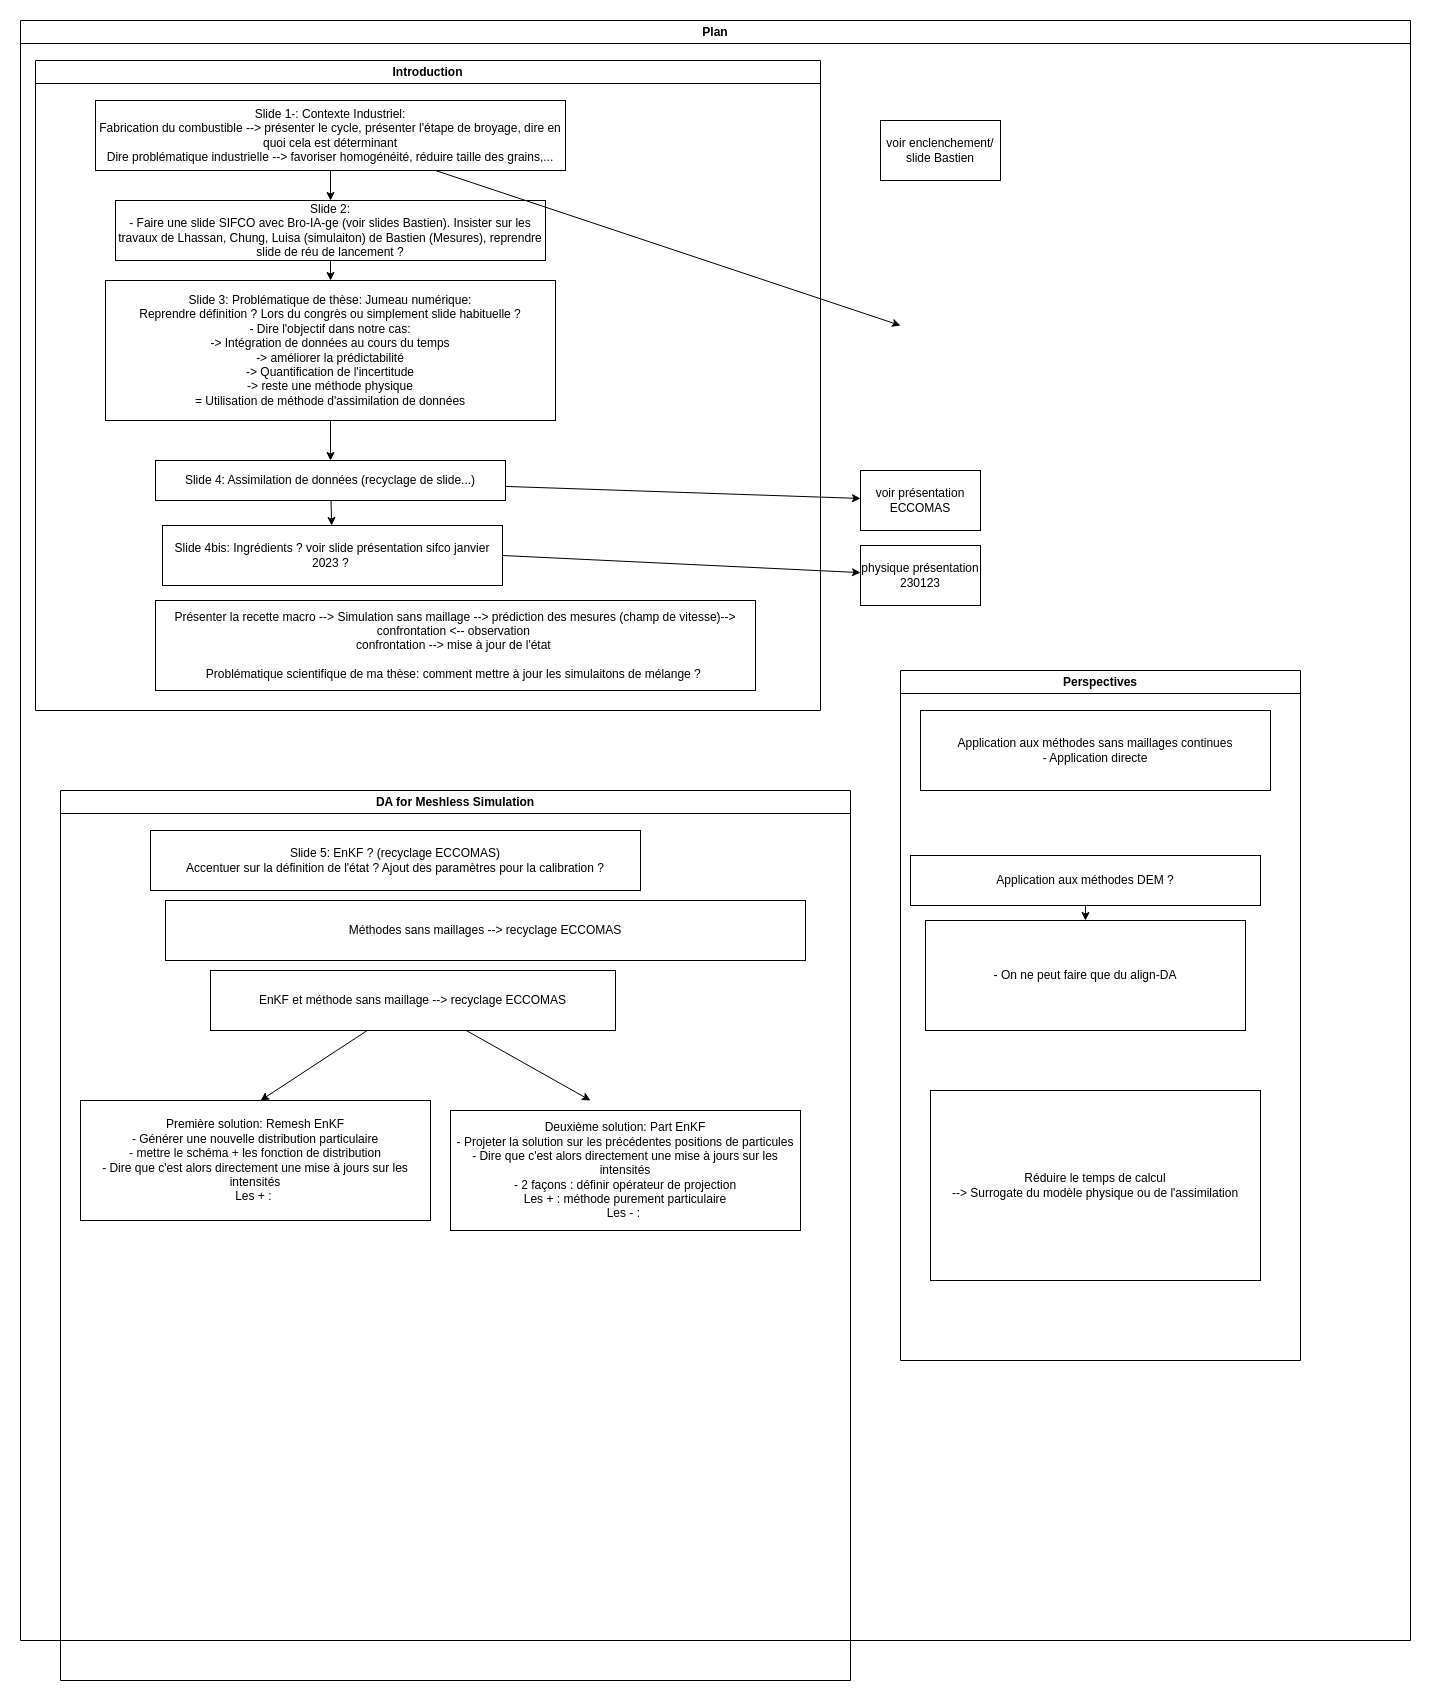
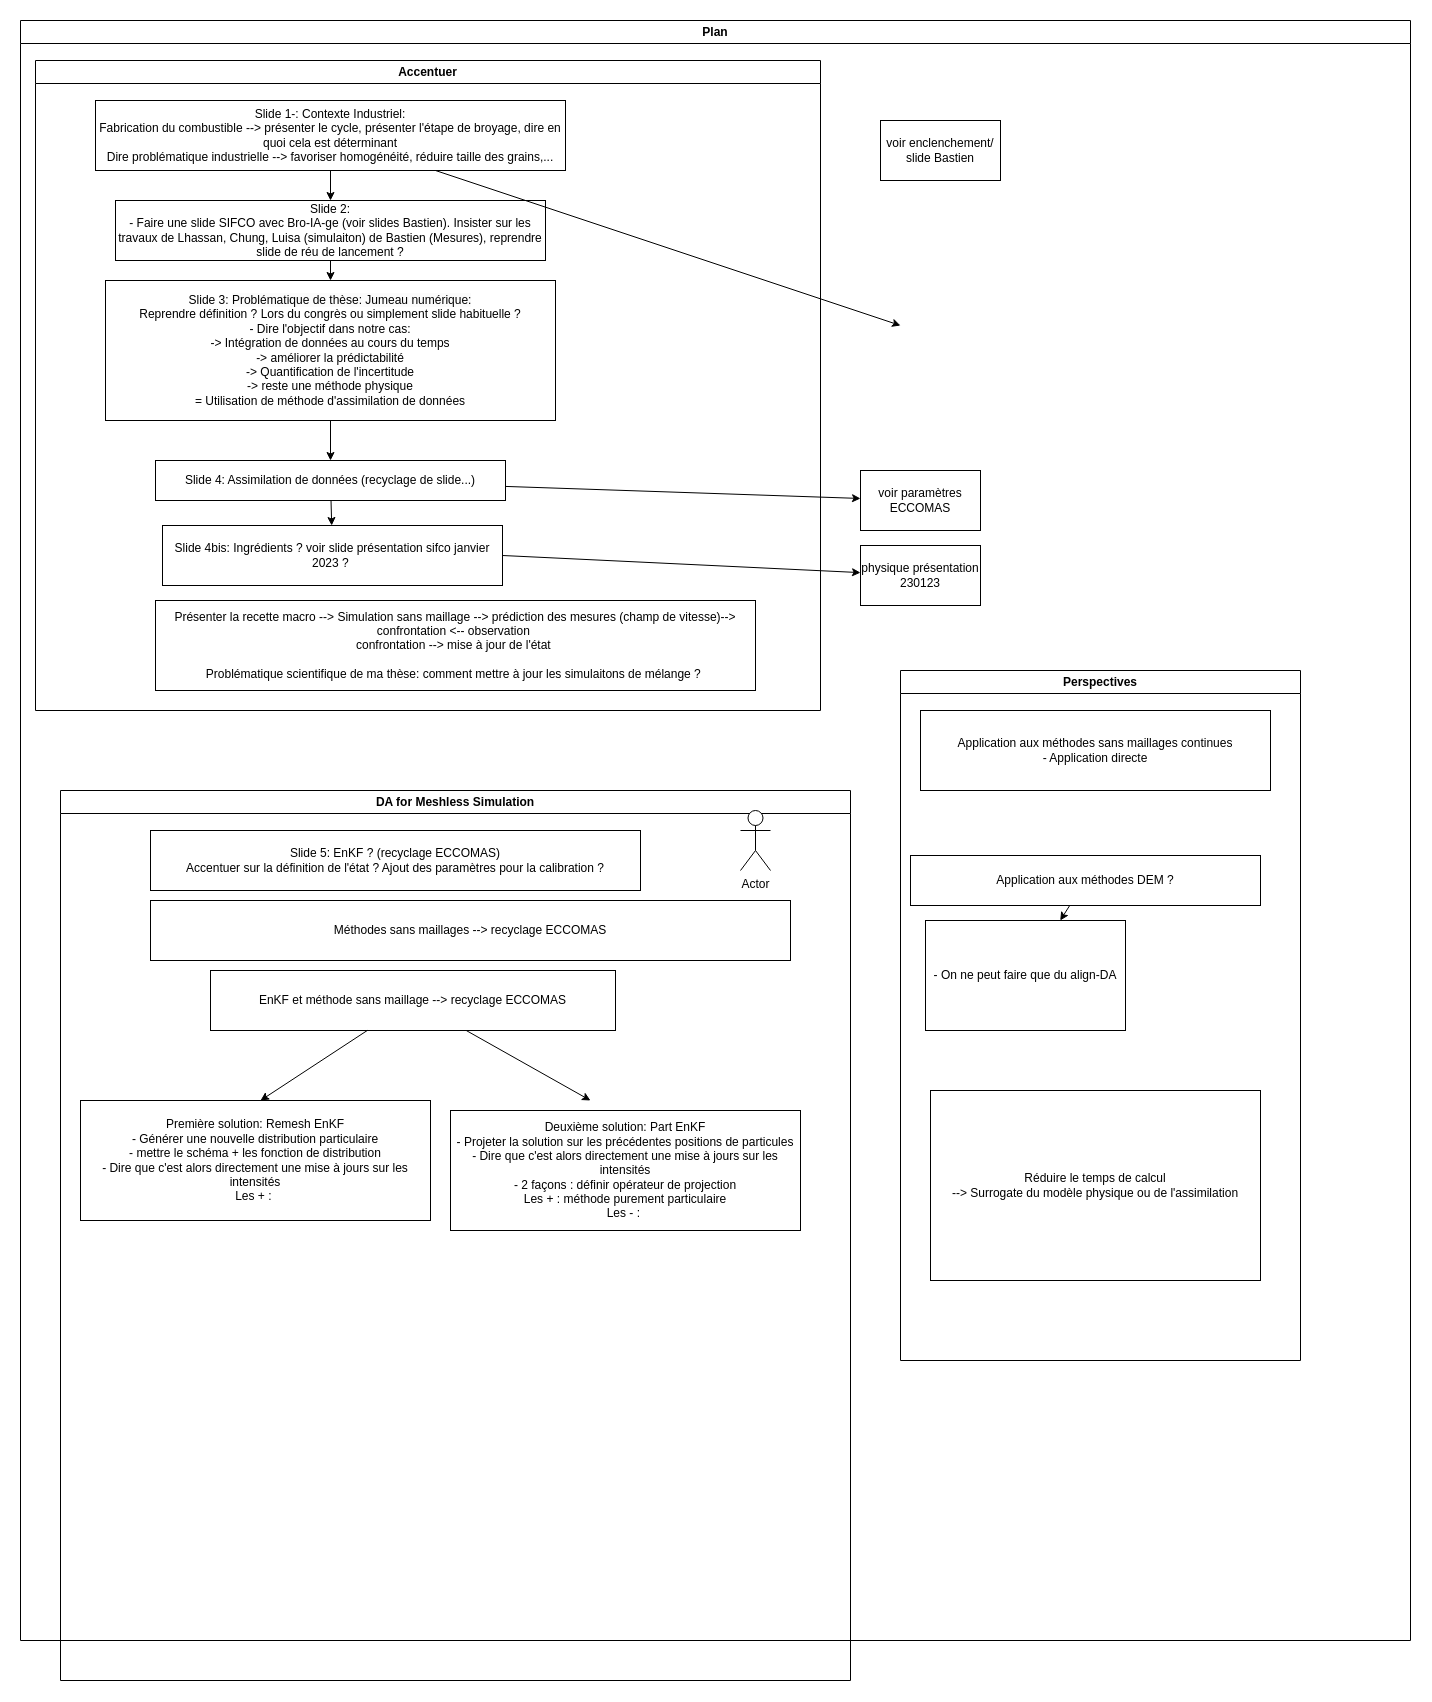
- <mxCell id="3" value="Introduction" style="swimlane;whiteSpace=wrap;html=1;" vertex="1" parent="2"><mxGeometry x="15" y="40" width="785" height="650" as="geometry" /></mxCell>
+ <mxCell id="3" value="Accentuer" style="swimlane;whiteSpace=wrap;html=1;" vertex="1" parent="2"><mxGeometry x="15" y="40" width="785" height="650" as="geometry" /></mxCell>
- <mxCell id="16" value="voir présentation ECCOMAS" style="whiteSpace=wrap;html=1;rounded=0;" vertex="1" parent="2"><mxGeometry x="840" y="450" width="120" height="60" as="geometry" /></mxCell>
+ <mxCell id="16" value="voir paramètres ECCOMAS" style="whiteSpace=wrap;html=1;rounded=0;" vertex="1" parent="2"><mxGeometry x="840" y="450" width="120" height="60" as="geometry" /></mxCell>
+ <mxCell id="25" value="Actor" style="shape=umlActor;verticalLabelPosition=bottom;verticalAlign=top;html=1;outlineConnect=0;" vertex="1" parent="19"><mxGeometry x="680" y="20" width="30" height="60" as="geometry" /></mxCell>
- <mxCell id="22" value="Méthodes sans maillages --&amp;gt; recyclage ECCOMAS" style="rounded=0;whiteSpace=wrap;html=1;" vertex="1" parent="19"><mxGeometry x="105" y="110" width="640" height="60" as="geometry" /></mxCell>
+ <mxCell id="22" value="Méthodes sans maillages --&amp;gt; recyclage ECCOMAS" style="rounded=0;whiteSpace=wrap;html=1;" vertex="1" parent="19"><mxGeometry x="90" y="110" width="640" height="60" as="geometry" /></mxCell>
- <mxCell id="30" value="- On ne peut faire que du align-DA" style="whiteSpace=wrap;html=1;rounded=0;" vertex="1" parent="26"><mxGeometry x="25" y="250" width="320" height="110" as="geometry" /></mxCell>
+ <mxCell id="30" value="- On ne peut faire que du align-DA" style="whiteSpace=wrap;html=1;rounded=0;" vertex="1" parent="26"><mxGeometry x="25" y="250" width="200" height="110" as="geometry" /></mxCell>
